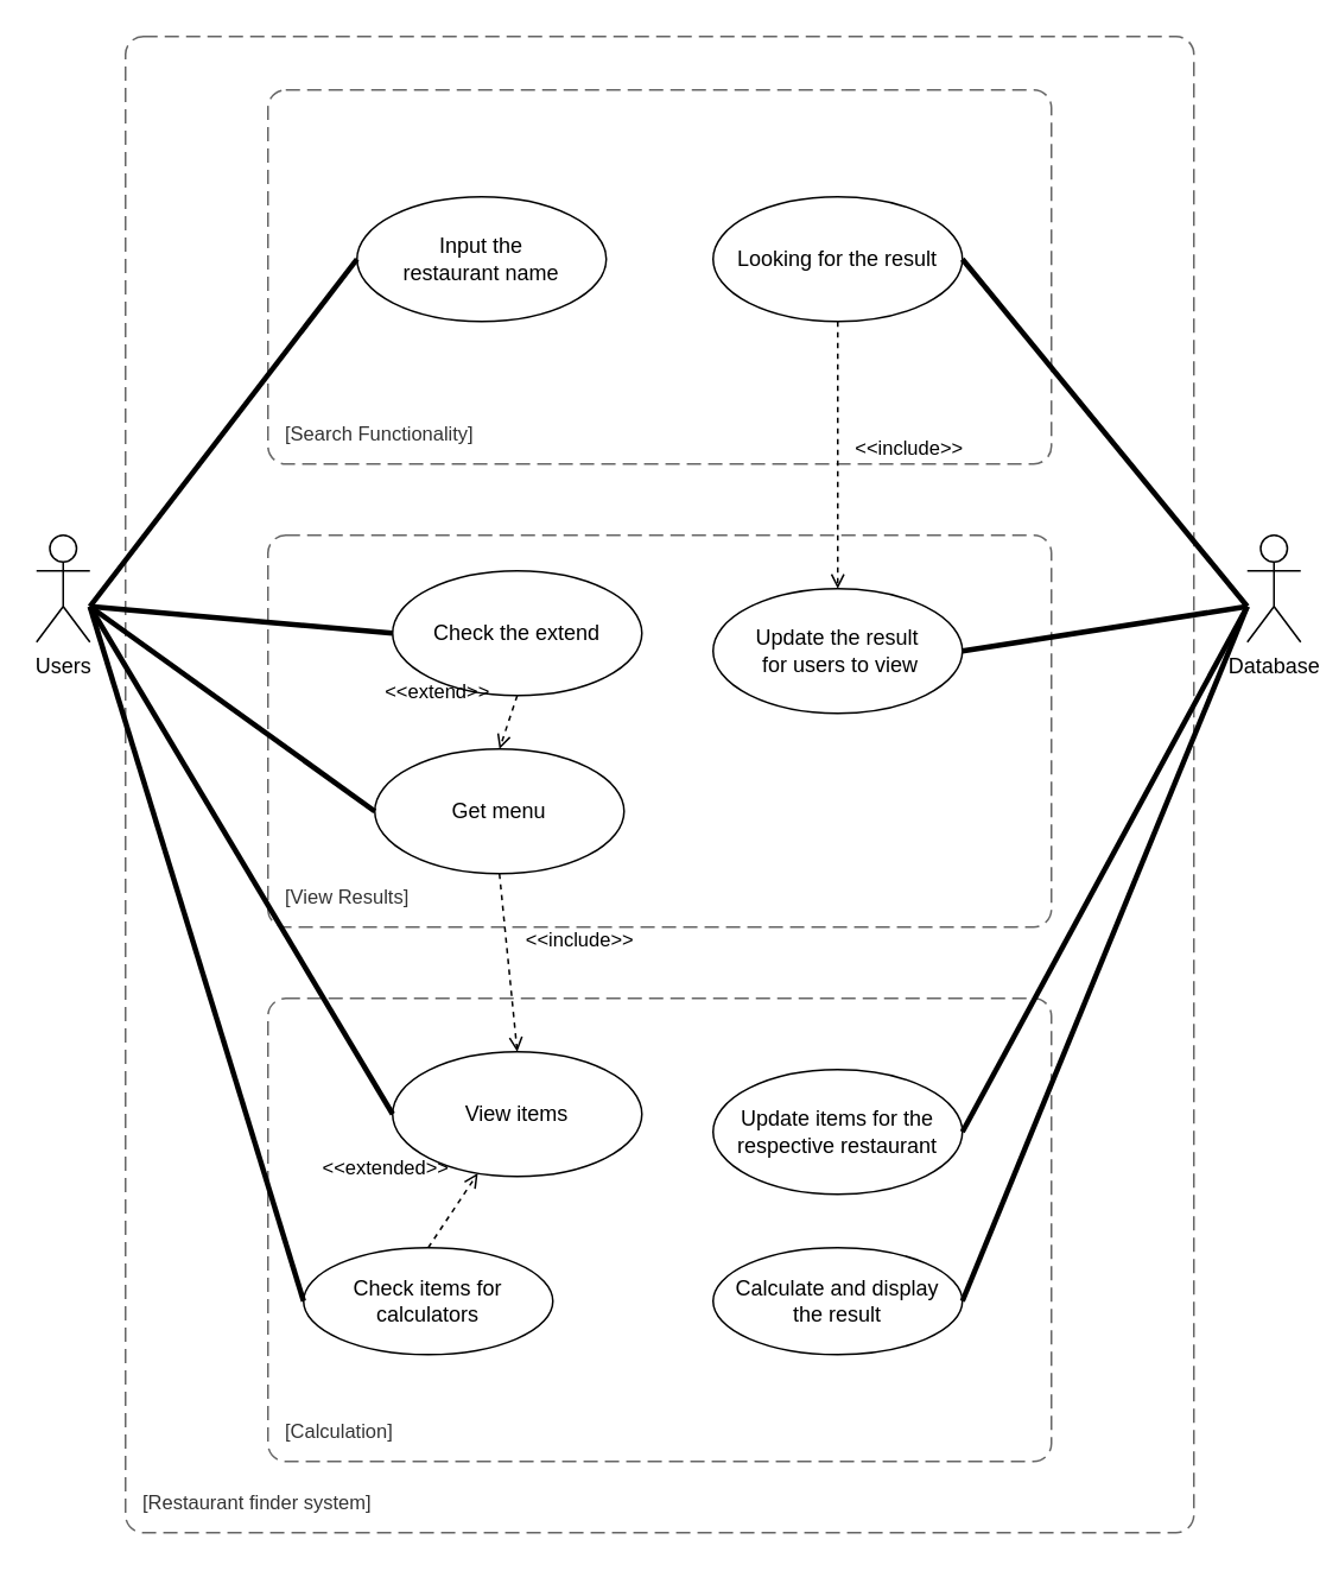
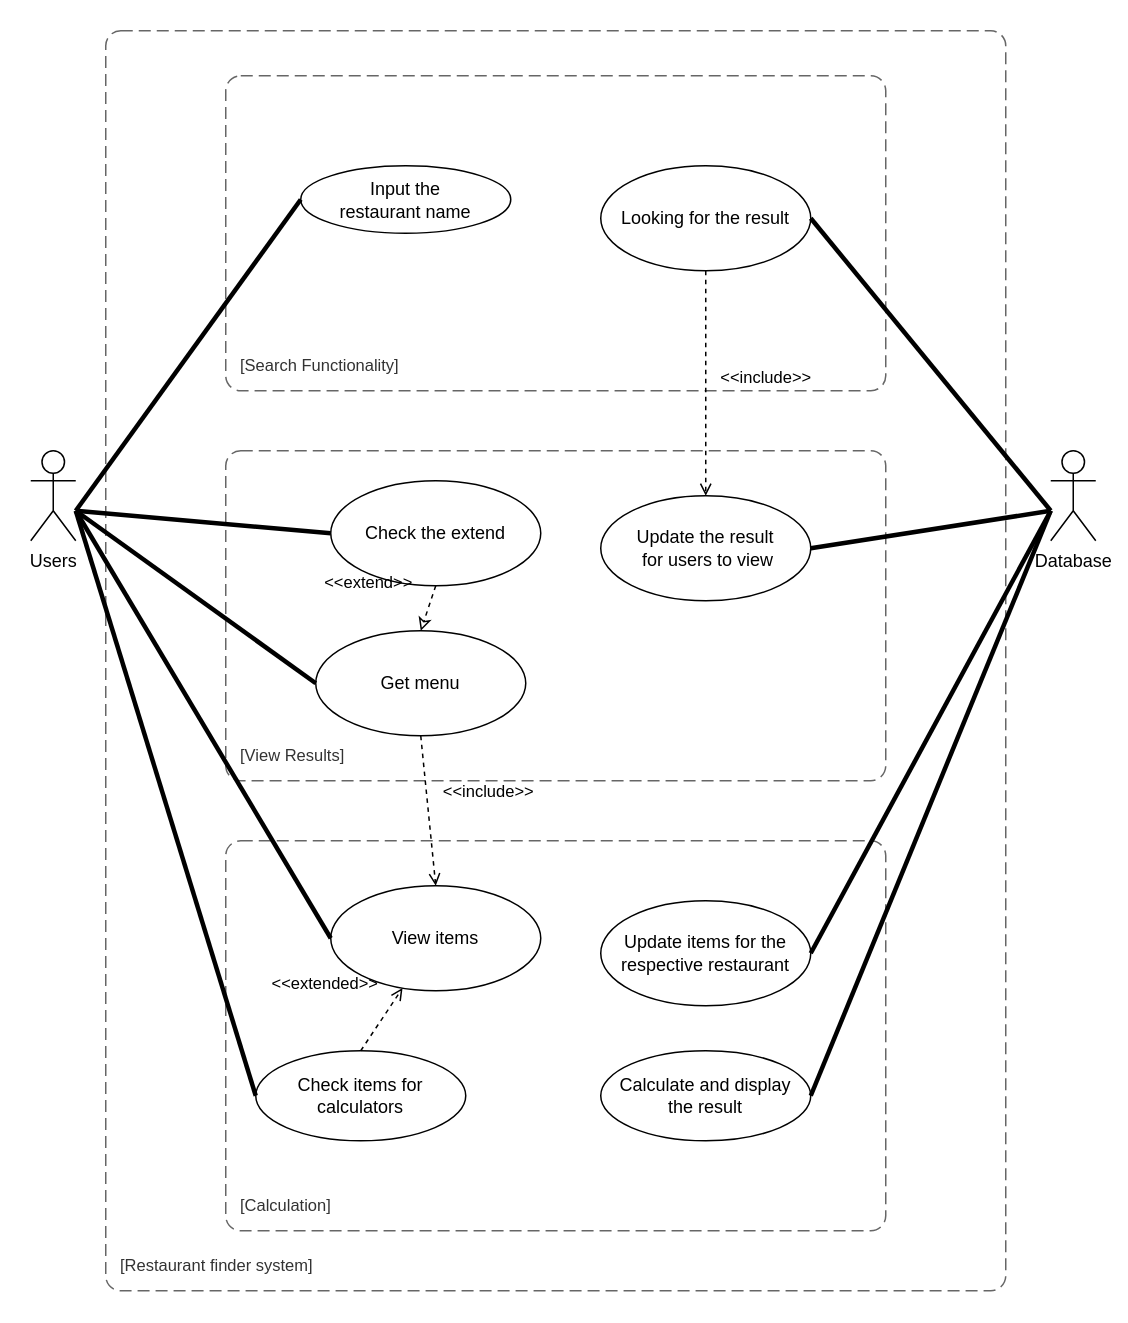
- <mxCell id="4" value="Input the &lt;br&gt;restaurant name" style="ellipse;whiteSpace=wrap;html=1;" vertex="1" parent="1"><mxGeometry x="200" y="110" width="140" height="70" as="geometry" /></mxCell>
+ <mxCell id="4" value="Input the &lt;br&gt;restaurant name" style="ellipse;whiteSpace=wrap;html=1;" vertex="1" parent="1"><mxGeometry x="200" y="110" width="140" height="45" as="geometry" /></mxCell>
- <mxCell id="18" value="&amp;lt;&amp;lt;extend&amp;gt;&amp;gt;" style="html=1;verticalAlign=bottom;labelBackgroundColor=none;endArrow=open;endFill=0;dashed=1;rounded=0;entryX=0.5;entryY=0;entryDx=0;entryDy=0;exitX=0.5;exitY=1;exitDx=0;exitDy=0;" edge="1" parent="1" source="17" target="7"><mxGeometry x="0.333" y="-40" width="160" relative="1" as="geometry"><mxPoint x="240" y="400" as="sourcePoint" /><mxPoint x="470" y="364.5" as="targetPoint" /><mxPoint as="offset" /></mxGeometry></mxCell>
+ <mxCell id="18" value="&amp;lt;&amp;lt;extend&amp;gt;&amp;gt;" style="html=1;verticalAlign=bottom;labelBackgroundColor=none;endArrow=classic;endFill=0;dashed=1;rounded=0;entryX=0.5;entryY=0;entryDx=0;entryDy=0;exitX=0.5;exitY=1;exitDx=0;exitDy=0;" edge="1" parent="1" source="17" target="7"><mxGeometry x="0.333" y="-40" width="160" relative="1" as="geometry"><mxPoint x="240" y="400" as="sourcePoint" /><mxPoint x="470" y="364.5" as="targetPoint" /><mxPoint as="offset" /></mxGeometry></mxCell>
